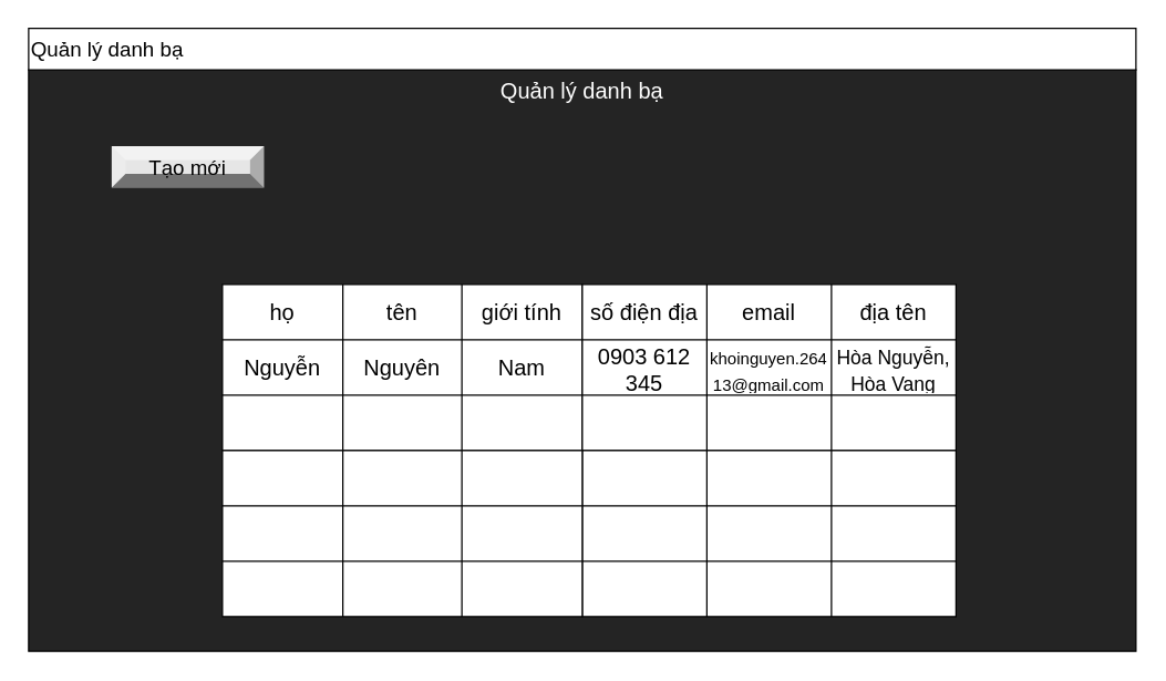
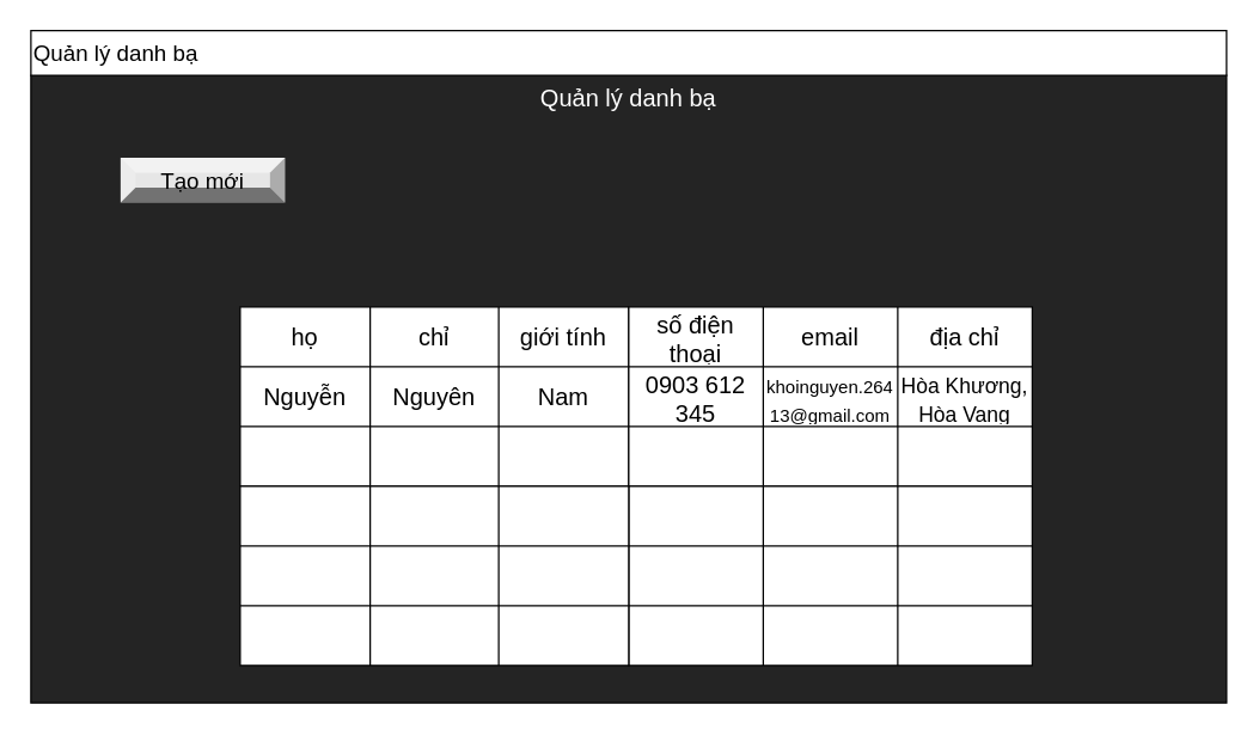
- <mxCell id="10" value="tên" style="shape=partialRectangle;html=1;whiteSpace=wrap;connectable=0;strokeColor=inherit;overflow=hidden;fillColor=none;top=0;left=0;bottom=0;right=0;pointerEvents=1;fontSize=16;" parent="8" vertex="1"><mxGeometry x="87" width="86" height="40" as="geometry"><mxRectangle width="86" height="40" as="alternateBounds" /></mxGeometry></mxCell>
+ <mxCell id="10" value="chỉ" style="shape=partialRectangle;html=1;whiteSpace=wrap;connectable=0;strokeColor=inherit;overflow=hidden;fillColor=none;top=0;left=0;bottom=0;right=0;pointerEvents=1;fontSize=16;" parent="8" vertex="1"><mxGeometry x="87" width="86" height="40" as="geometry"><mxRectangle width="86" height="40" as="alternateBounds" /></mxGeometry></mxCell>
- <mxCell id="22" value="số điện địa" style="shape=partialRectangle;html=1;whiteSpace=wrap;connectable=0;strokeColor=inherit;overflow=hidden;fillColor=none;top=0;left=0;bottom=0;right=0;pointerEvents=1;fontSize=16;" parent="21" vertex="1"><mxGeometry width="90" height="40" as="geometry"><mxRectangle width="90" height="40" as="alternateBounds" /></mxGeometry></mxCell>
+ <mxCell id="22" value="số điện thoại" style="shape=partialRectangle;html=1;whiteSpace=wrap;connectable=0;strokeColor=inherit;overflow=hidden;fillColor=none;top=0;left=0;bottom=0;right=0;pointerEvents=1;fontSize=16;" parent="21" vertex="1"><mxGeometry width="90" height="40" as="geometry"><mxRectangle width="90" height="40" as="alternateBounds" /></mxGeometry></mxCell>
- <mxCell id="24" value="địa tên" style="shape=partialRectangle;html=1;whiteSpace=wrap;connectable=0;strokeColor=inherit;overflow=hidden;fillColor=none;top=0;left=0;bottom=0;right=0;pointerEvents=1;fontSize=16;" parent="21" vertex="1"><mxGeometry x="180" width="90" height="40" as="geometry"><mxRectangle width="90" height="40" as="alternateBounds" /></mxGeometry></mxCell>
+ <mxCell id="24" value="địa chỉ" style="shape=partialRectangle;html=1;whiteSpace=wrap;connectable=0;strokeColor=inherit;overflow=hidden;fillColor=none;top=0;left=0;bottom=0;right=0;pointerEvents=1;fontSize=16;" parent="21" vertex="1"><mxGeometry x="180" width="90" height="40" as="geometry"><mxRectangle width="90" height="40" as="alternateBounds" /></mxGeometry></mxCell>
- <mxCell id="28" value="&lt;font style=&quot;font-size: 14px;&quot;&gt;Hòa Nguyễn, Hòa Vang&lt;/font&gt;" style="shape=partialRectangle;html=1;whiteSpace=wrap;connectable=0;strokeColor=inherit;overflow=hidden;fillColor=none;top=0;left=0;bottom=0;right=0;pointerEvents=1;fontSize=16;" parent="25" vertex="1"><mxGeometry x="180" width="90" height="40" as="geometry"><mxRectangle width="90" height="40" as="alternateBounds" /></mxGeometry></mxCell>
+ <mxCell id="28" value="&lt;font style=&quot;font-size: 14px;&quot;&gt;Hòa Khương, Hòa Vang&lt;/font&gt;" style="shape=partialRectangle;html=1;whiteSpace=wrap;connectable=0;strokeColor=inherit;overflow=hidden;fillColor=none;top=0;left=0;bottom=0;right=0;pointerEvents=1;fontSize=16;" parent="25" vertex="1"><mxGeometry x="180" width="90" height="40" as="geometry"><mxRectangle width="90" height="40" as="alternateBounds" /></mxGeometry></mxCell>
